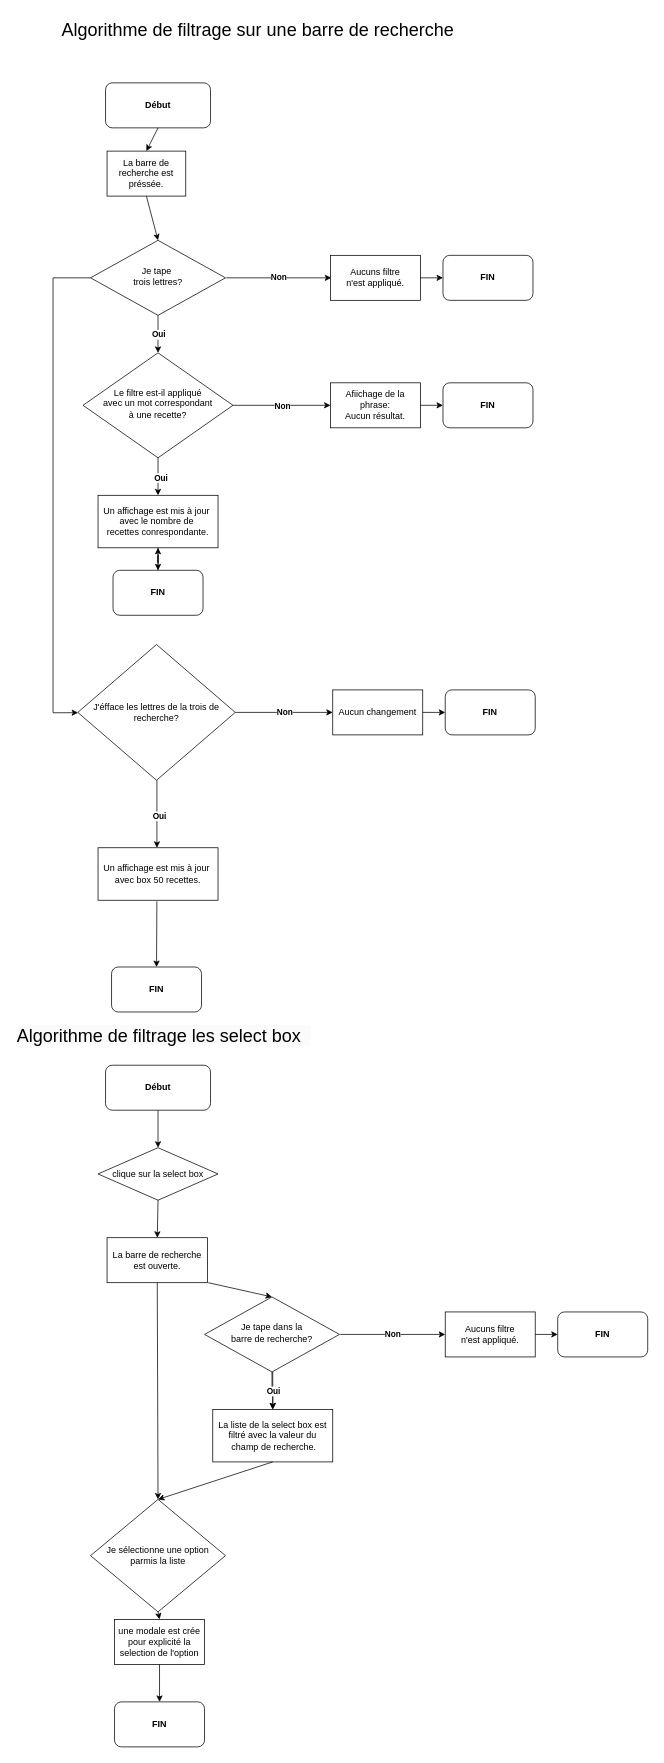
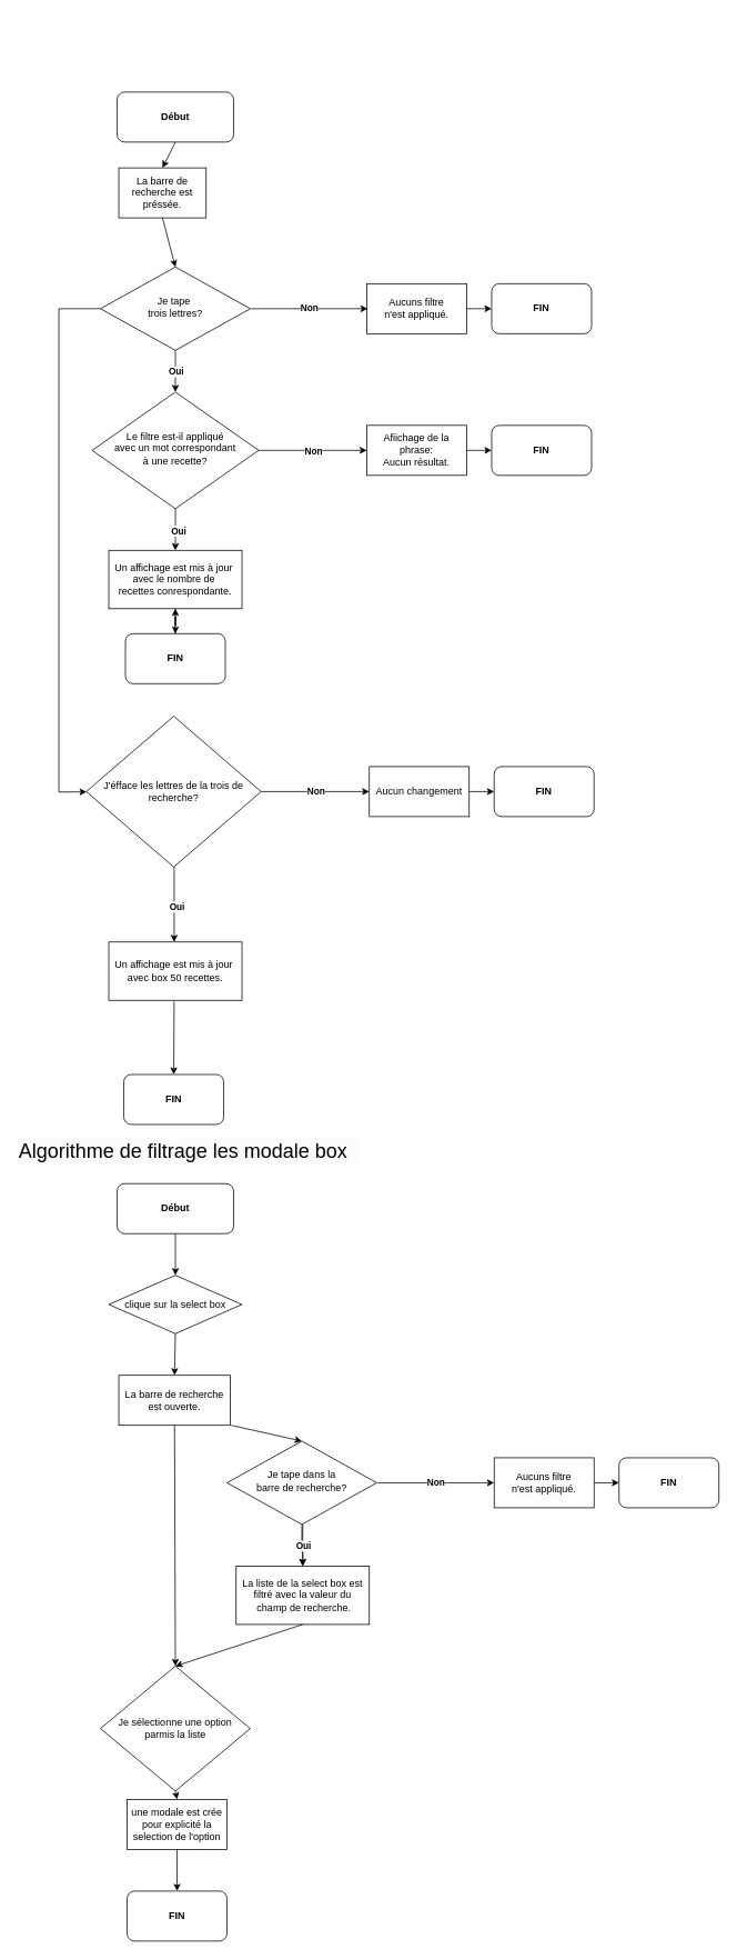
- <mxCell id="37" value="&lt;font style=&quot;font-size: 24px;&quot;&gt;Algorithme de filtrage sur une barre de recherche&amp;nbsp;&amp;nbsp;&lt;/font&gt;" style="text;html=1;strokeColor=none;fillColor=none;align=center;verticalAlign=middle;whiteSpace=wrap;rounded=0;" vertex="1" parent="1"><mxGeometry x="70" y="20" width="560" height="40" as="geometry" /></mxCell>
- <mxCell id="38" value="&lt;span style=&quot;color: rgb(0, 0, 0); font-family: Helvetica; font-size: 24px; font-style: normal; font-variant-ligatures: normal; font-variant-caps: normal; font-weight: 400; letter-spacing: normal; orphans: 2; text-align: center; text-indent: 0px; text-transform: none; widows: 2; word-spacing: 0px; -webkit-text-stroke-width: 0px; background-color: rgb(251, 251, 251); text-decoration-thickness: initial; text-decoration-style: initial; text-decoration-color: initial; float: none; display: inline !important;&quot;&gt;Algorithme de filtrage les select box&amp;nbsp;&amp;nbsp;&lt;/span&gt;" style="text;whiteSpace=wrap;html=1;" vertex="1" parent="1"><mxGeometry x="20" y="1360" width="560" height="80" as="geometry" /></mxCell>
+ <mxCell id="38" value="&lt;span style=&quot;color: rgb(0, 0, 0); font-family: Helvetica; font-size: 24px; font-style: normal; font-variant-ligatures: normal; font-variant-caps: normal; font-weight: 400; letter-spacing: normal; orphans: 2; text-align: center; text-indent: 0px; text-transform: none; widows: 2; word-spacing: 0px; -webkit-text-stroke-width: 0px; background-color: rgb(251, 251, 251); text-decoration-thickness: initial; text-decoration-style: initial; text-decoration-color: initial; float: none; display: inline !important;&quot;&gt;Algorithme de filtrage les modale box&amp;nbsp;&amp;nbsp;&lt;/span&gt;" style="text;whiteSpace=wrap;html=1;" vertex="1" parent="1"><mxGeometry x="20" y="1360" width="560" height="80" as="geometry" /></mxCell>
